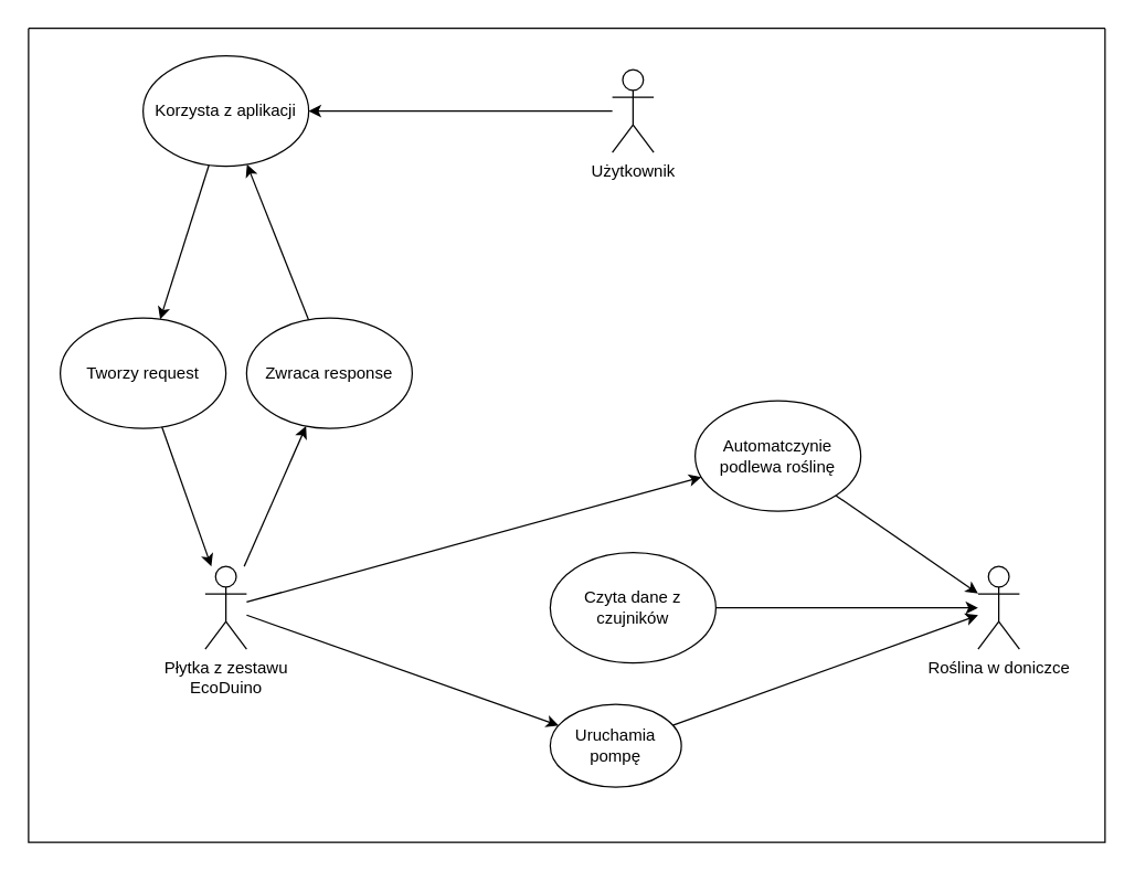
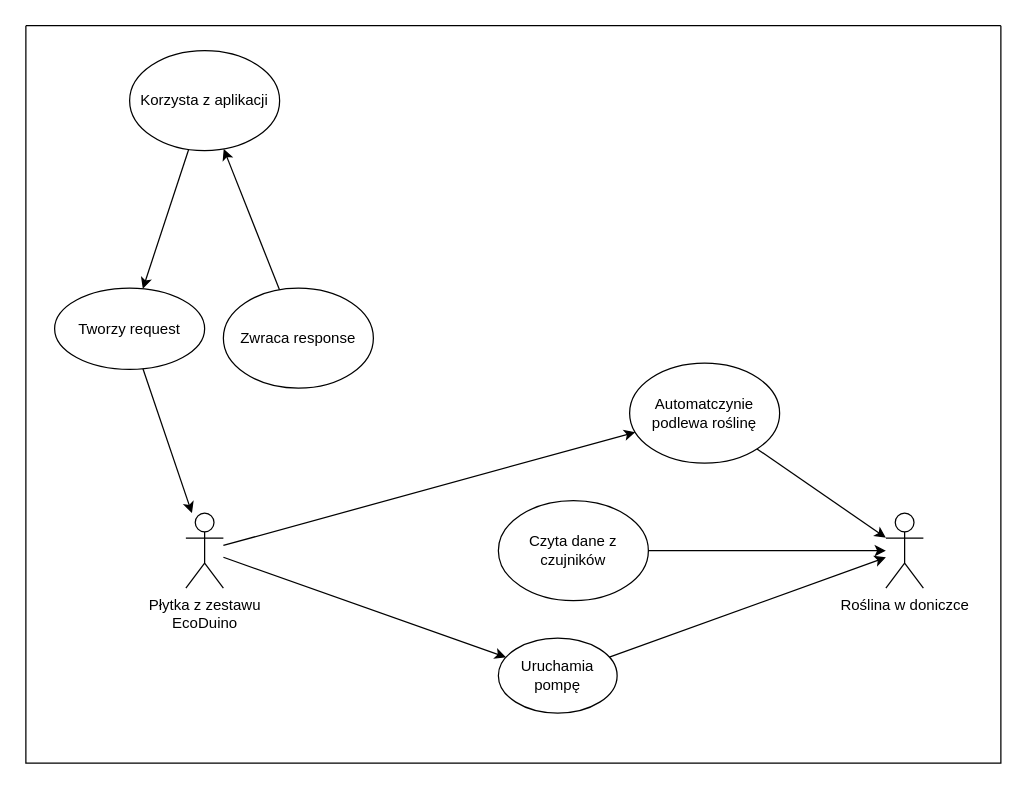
- <mxCell id="6" value="" style="endArrow=classic;html=1;rounded=0;" parent="1" source="2" target="5" edge="1"><mxGeometry width="50" height="50" relative="1" as="geometry"><mxPoint x="428" y="200" as="sourcePoint" /><mxPoint x="478" y="150" as="targetPoint" /></mxGeometry></mxCell>
- <mxCell id="2" value="Użytkownik" style="shape=umlActor;verticalLabelPosition=bottom;verticalAlign=top;html=1;outlineConnect=0;rounded=0;" parent="1" vertex="1"><mxGeometry x="443" y="50" width="30" height="60" as="geometry" /></mxCell>
- <mxCell id="7" value="Tworzy request" style="ellipse;whiteSpace=wrap;html=1;rounded=0;" parent="1" vertex="1"><mxGeometry x="43" y="230" width="120" height="80" as="geometry" /></mxCell>
+ <mxCell id="7" value="Tworzy request" style="ellipse;whiteSpace=wrap;html=1;rounded=0;" parent="1" vertex="1"><mxGeometry x="43" y="230" width="120" height="65" as="geometry" /></mxCell>
- <mxCell id="11" value="" style="endArrow=classic;html=1;rounded=0;" parent="1" source="3" target="10" edge="1"><mxGeometry width="50" height="50" relative="1" as="geometry"><mxPoint x="428" y="200" as="sourcePoint" /><mxPoint x="478" y="150" as="targetPoint" /></mxGeometry></mxCell>
